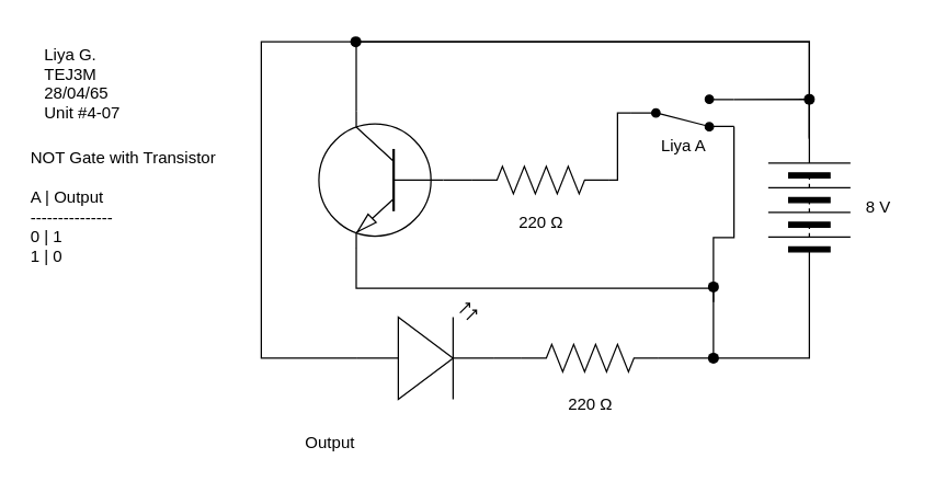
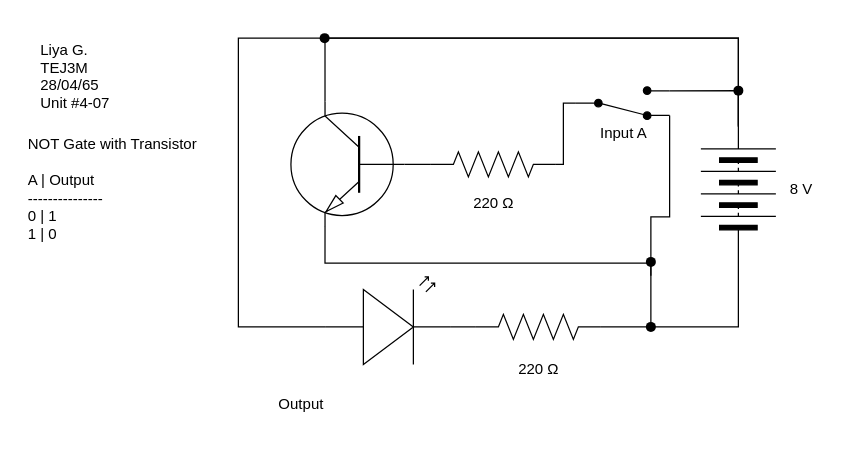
- <mxCell id="21" value="Liya A" style="text;html=1;align=center;verticalAlign=middle;resizable=0;points=[];autosize=1;strokeColor=none;fillColor=none;" parent="1" vertex="1"><mxGeometry x="467.5" y="91" width="60" height="30" as="geometry" /></mxCell>
+ <mxCell id="21" value="Input A" style="text;html=1;align=center;verticalAlign=middle;resizable=0;points=[];autosize=1;strokeColor=none;fillColor=none;" parent="1" vertex="1"><mxGeometry x="467.5" y="91" width="60" height="30" as="geometry" /></mxCell>
